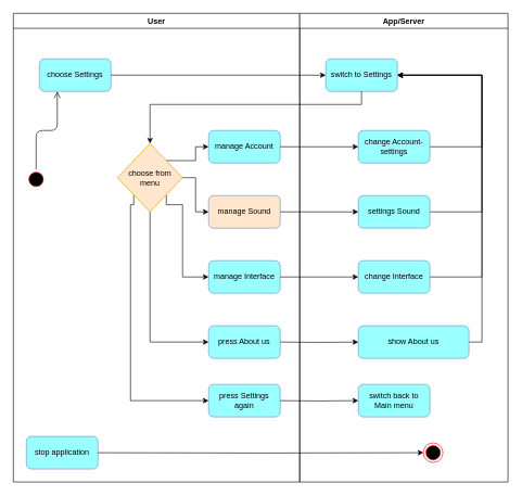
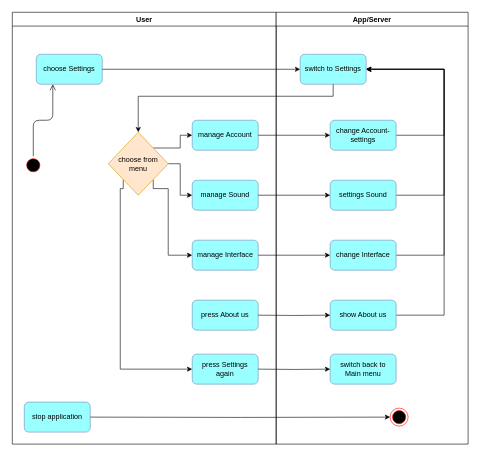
- <mxCell id="14" value="manage Sound" style="rounded=1;whiteSpace=wrap;html=1;fillColor=#ffe6cc;strokeColor=#6c8ebf;" vertex="1" parent="2"><mxGeometry x="300" y="280" width="110" height="50" as="geometry" /></mxCell>
+ <mxCell id="14" value="manage Sound" style="rounded=1;whiteSpace=wrap;html=1;fillColor=#99FFFF;strokeColor=#6c8ebf;" vertex="1" parent="2"><mxGeometry x="300" y="280" width="110" height="50" as="geometry" /></mxCell>
- <mxCell id="6" style="edgeStyle=orthogonalEdgeStyle;rounded=0;orthogonalLoop=1;jettySize=auto;html=1;exitX=0.5;exitY=1;exitDx=0;exitDy=0;entryX=0;entryY=0.5;entryDx=0;entryDy=0;" parent="2" source="8" target="16" edge="1"><mxGeometry relative="1" as="geometry"><mxPoint x="300" y="505" as="targetPoint" /></mxGeometry></mxCell>
- <mxCell id="28" value="show About us" style="rounded=1;whiteSpace=wrap;html=1;fillColor=#99FFFF;strokeColor=#6c8ebf;" vertex="1" parent="18"><mxGeometry x="90" y="480" width="170" height="50" as="geometry" /></mxCell>
+ <mxCell id="28" value="show About us" style="rounded=1;whiteSpace=wrap;html=1;fillColor=#99FFFF;strokeColor=#6c8ebf;" vertex="1" parent="18"><mxGeometry x="90" y="480" width="110" height="50" as="geometry" /></mxCell>
